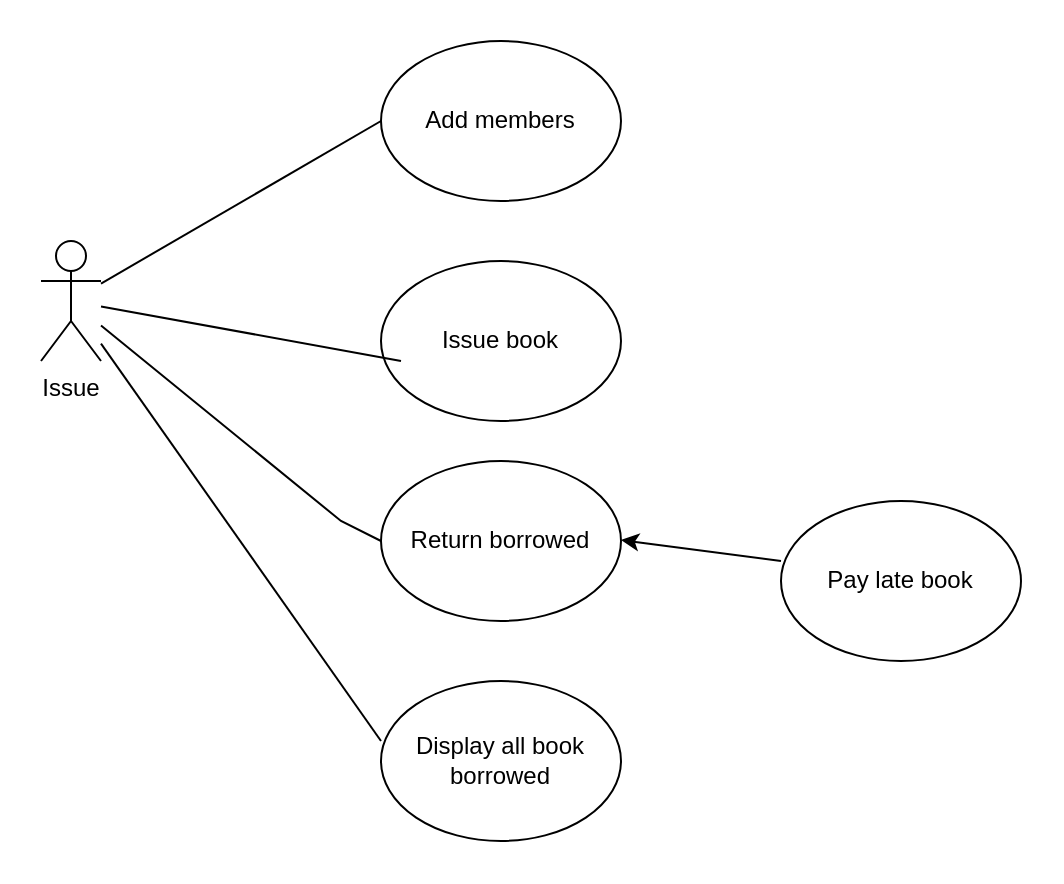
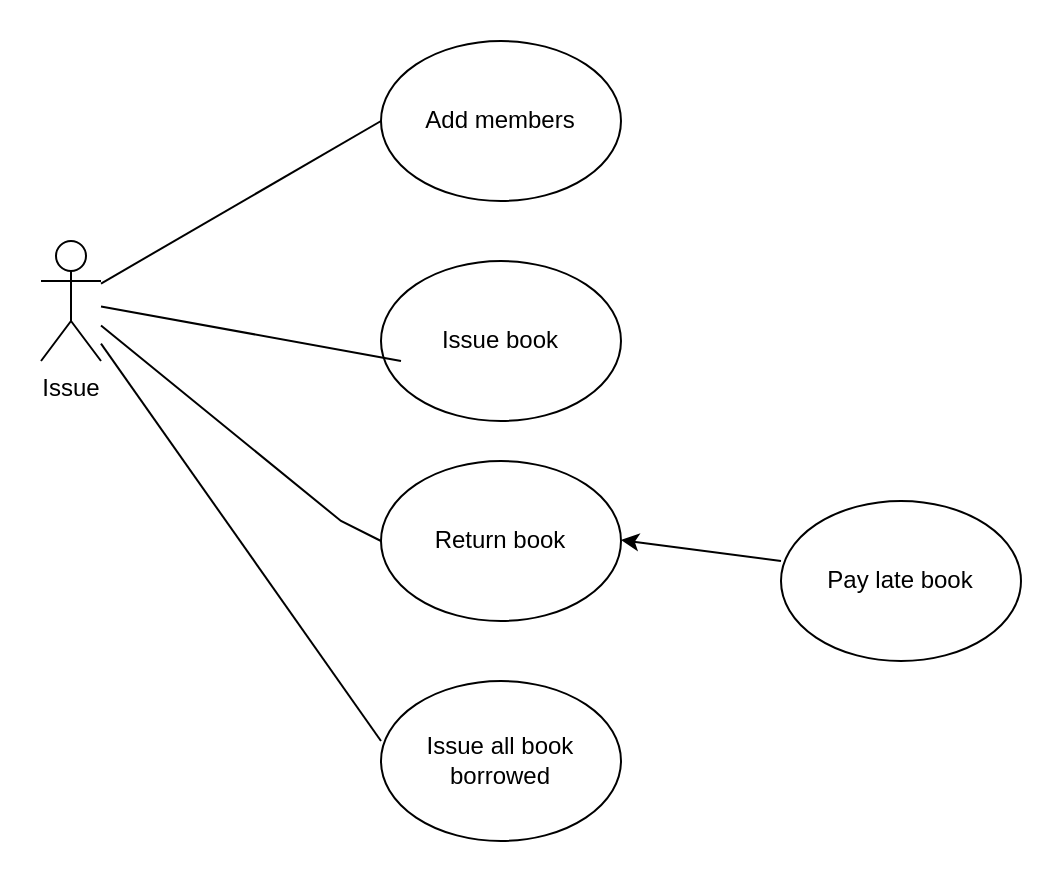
- <mxCell id="5" value="Return borrowed" style="ellipse;whiteSpace=wrap;html=1;" vertex="1" parent="1"><mxGeometry x="190" y="230" width="120" height="80" as="geometry" /></mxCell>
+ <mxCell id="5" value="Return book" style="ellipse;whiteSpace=wrap;html=1;" vertex="1" parent="1"><mxGeometry x="190" y="230" width="120" height="80" as="geometry" /></mxCell>
- <mxCell id="6" value="Display all book borrowed" style="ellipse;whiteSpace=wrap;html=1;" vertex="1" parent="1"><mxGeometry x="190" y="340" width="120" height="80" as="geometry" /></mxCell>
+ <mxCell id="6" value="Issue all book borrowed" style="ellipse;whiteSpace=wrap;html=1;" vertex="1" parent="1"><mxGeometry x="190" y="340" width="120" height="80" as="geometry" /></mxCell>
